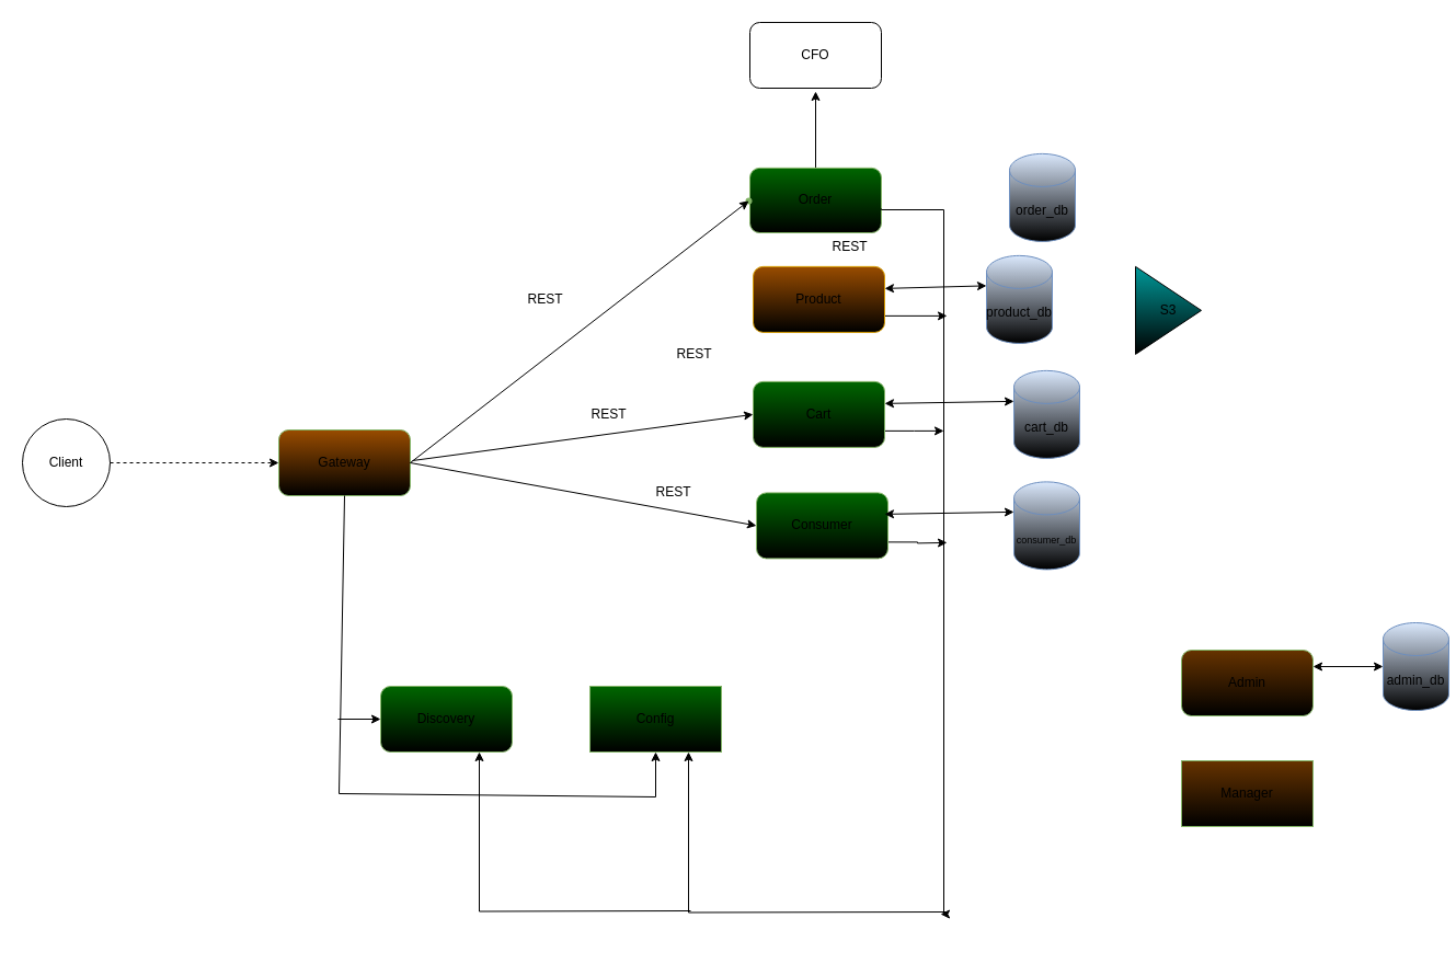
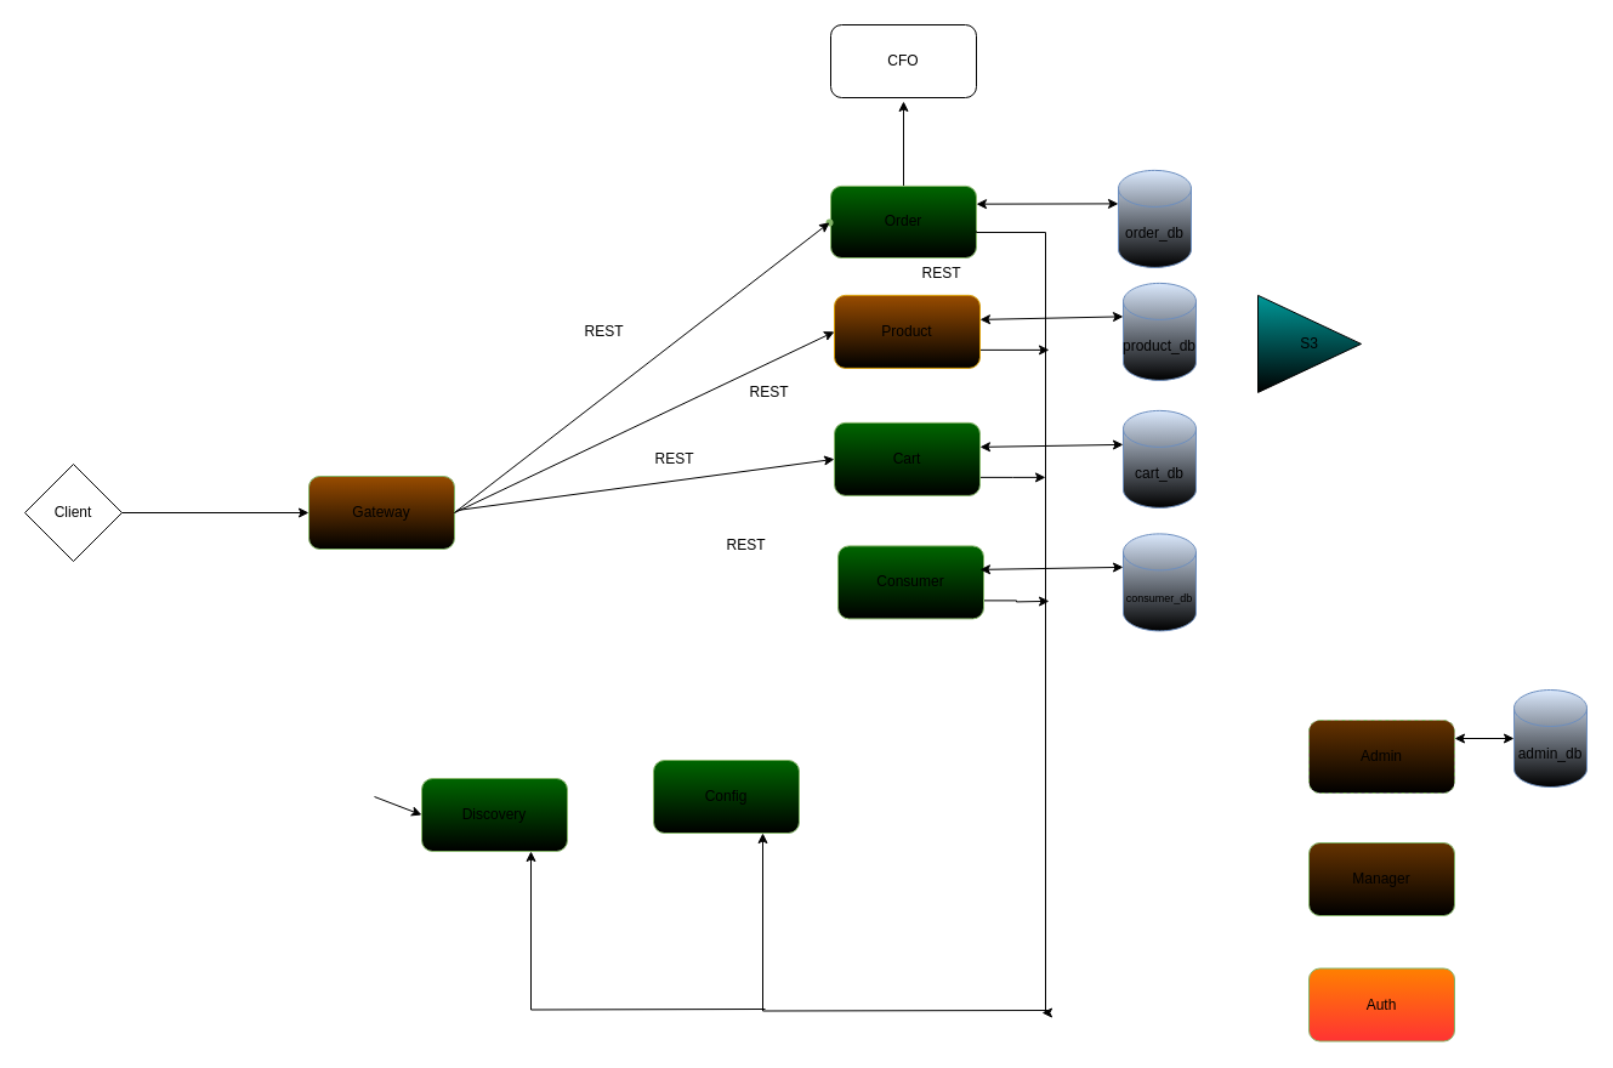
+ <mxCell id="31" value="" style="endArrow=classic;startArrow=classic;html=1;rounded=0;entryX=0;entryY=0;entryDx=0;entryDy=27.5;entryPerimeter=0;exitX=1;exitY=0.25;exitDx=0;exitDy=0;" edge="1" parent="1" source="7" target="19"><mxGeometry width="50" height="50" relative="1" as="geometry"><mxPoint x="830" y="172.88" as="sourcePoint" /><mxPoint x="880" y="122.88" as="targetPoint" /></mxGeometry></mxCell>
- <mxCell id="20" value="product_db" style="shape=cylinder3;whiteSpace=wrap;html=1;boundedLbl=1;backgroundOutline=1;size=15;fillColor=#dae8fc;strokeColor=#6c8ebf;gradientColor=default;" vertex="1" parent="1"><mxGeometry x="900" y="232.88" width="60" height="80" as="geometry" /></mxCell>
+ <mxCell id="20" value="product_db" style="shape=cylinder3;whiteSpace=wrap;html=1;boundedLbl=1;backgroundOutline=1;size=15;fillColor=#dae8fc;strokeColor=#6c8ebf;gradientColor=default;" vertex="1" parent="1"><mxGeometry x="925" y="232.88" width="60" height="80" as="geometry" /></mxCell>
- <mxCell id="38" value="S3" style="triangle;whiteSpace=wrap;html=1;fillColor=#009999;gradientColor=default;" vertex="1" parent="1"><mxGeometry x="1036" y="242.88" width="60" height="80" as="geometry" /></mxCell>
+ <mxCell id="38" value="S3" style="triangle;whiteSpace=wrap;html=1;fillColor=#009999;gradientColor=default;" vertex="1" parent="1"><mxGeometry x="1036" y="242.88" width="85" height="80" as="geometry" /></mxCell>
+ <mxCell id="26" value="" style="endArrow=classic;startArrow=none;html=1;rounded=0;entryX=0;entryY=0.5;entryDx=0;entryDy=0;exitX=1;exitY=0.5;exitDx=0;exitDy=0;startFill=0;" edge="1" parent="1" source="14" target="5"><mxGeometry width="50" height="50" relative="1" as="geometry"><mxPoint x="364" y="359" as="sourcePoint" /><mxPoint x="809" y="100" as="targetPoint" /></mxGeometry></mxCell>
- <mxCell id="3" value="Client" style="ellipse;whiteSpace=wrap;html=1;aspect=fixed;fillColor=none;strokeColor=default;" vertex="1" parent="1"><mxGeometry x="20" y="382" width="80" height="80" as="geometry" /></mxCell>
+ <mxCell id="3" value="Client" style="rhombus;whiteSpace=wrap;html=1;aspect=fixed;fillColor=none;strokeColor=default;" vertex="1" parent="1"><mxGeometry x="20" y="382" width="80" height="80" as="geometry" /></mxCell>
- <mxCell id="2" value="" style="edgeStyle=orthogonalEdgeStyle;rounded=0;orthogonalLoop=1;jettySize=auto;html=1;dashed=1;" edge="1" parent="1" source="3" target="14"><mxGeometry relative="1" as="geometry"><mxPoint x="178" y="422" as="targetPoint" /></mxGeometry></mxCell>
+ <mxCell id="2" value="" style="edgeStyle=orthogonalEdgeStyle;rounded=0;orthogonalLoop=1;jettySize=auto;html=1;" edge="1" parent="1" source="3" target="14"><mxGeometry relative="1" as="geometry"><mxPoint x="178" y="422" as="targetPoint" /></mxGeometry></mxCell>
- <mxCell id="28" value="" style="endArrow=classic;startArrow=none;html=1;rounded=0;entryX=0;entryY=0.5;entryDx=0;entryDy=0;exitX=1;exitY=0.5;exitDx=0;exitDy=0;startFill=0;" edge="1" parent="1" source="14" target="11"><mxGeometry width="50" height="50" relative="1" as="geometry"><mxPoint x="404" y="452" as="sourcePoint" /><mxPoint x="849" y="193" as="targetPoint" /></mxGeometry></mxCell>
- <mxCell id="23" value="admin_db" style="shape=cylinder3;whiteSpace=wrap;html=1;boundedLbl=1;backgroundOutline=1;size=15;fillColor=#dae8fc;strokeColor=#6c8ebf;gradientColor=default;" vertex="1" parent="1"><mxGeometry x="1262" y="568" width="60" height="80" as="geometry" /></mxCell>
+ <mxCell id="23" value="admin_db" style="shape=cylinder3;whiteSpace=wrap;html=1;boundedLbl=1;backgroundOutline=1;size=15;fillColor=#dae8fc;strokeColor=#6c8ebf;gradientColor=default;" vertex="1" parent="1"><mxGeometry x="1247" y="568" width="60" height="80" as="geometry" /></mxCell>
- <mxCell id="16" value="Admin" style="rounded=1;whiteSpace=wrap;html=1;labelBackgroundColor=none;labelBorderColor=none;fillColor=#663300;strokeColor=#82b366;gradientColor=default;" vertex="1" parent="1"><mxGeometry x="1078" y="593" width="120" height="60" as="geometry" /></mxCell>
+ <mxCell id="16" value="Admin" style="rounded=1;whiteSpace=wrap;html=1;labelBackgroundColor=none;labelBorderColor=none;fillColor=#663300;strokeColor=#82b366;gradientColor=default;dashed=1;" vertex="1" parent="1"><mxGeometry x="1078" y="593" width="120" height="60" as="geometry" /></mxCell>
- <mxCell id="12" value="Discovery" style="rounded=1;whiteSpace=wrap;html=1;labelBackgroundColor=none;labelBorderColor=none;fillColor=#006600;strokeColor=#82b366;gradientColor=default;" vertex="1" parent="1"><mxGeometry x="347" y="626" width="120" height="60" as="geometry" /></mxCell>
+ <mxCell id="12" value="Discovery" style="rounded=1;whiteSpace=wrap;html=1;labelBackgroundColor=none;labelBorderColor=none;fillColor=#006600;strokeColor=#82b366;gradientColor=default;" vertex="1" parent="1"><mxGeometry x="347" y="641" width="120" height="60" as="geometry" /></mxCell>
- <mxCell id="13" value="Config" style="whiteSpace=wrap;html=1;labelBackgroundColor=none;labelBorderColor=none;fillColor=#006600;strokeColor=#82b366;gradientColor=default;rounded=0;" vertex="1" parent="1"><mxGeometry x="538" y="626" width="120" height="60" as="geometry" /></mxCell>
+ <mxCell id="13" value="Config" style="rounded=1;whiteSpace=wrap;html=1;labelBackgroundColor=none;labelBorderColor=none;fillColor=#006600;strokeColor=#82b366;gradientColor=default;" vertex="1" parent="1"><mxGeometry x="538" y="626" width="120" height="60" as="geometry" /></mxCell>
- <mxCell id="30" value="" style="endArrow=none;html=1;rounded=0;exitX=0.5;exitY=1;exitDx=0;exitDy=0;entryX=0.5;entryY=1;entryDx=0;entryDy=0;startArrow=classic;startFill=1;endFill=0;" edge="1" parent="1" source="13" target="14"><mxGeometry width="50" height="50" relative="1" as="geometry"><mxPoint x="420" y="641" as="sourcePoint" /><mxPoint x="357" y="467" as="targetPoint" /><Array as="points"><mxPoint x="598" y="727" /><mxPoint x="309" y="724" /></Array></mxGeometry></mxCell>
- <mxCell id="17" value="Manager" style="whiteSpace=wrap;html=1;labelBackgroundColor=none;labelBorderColor=none;fillColor=#663300;strokeColor=#82b366;gradientColor=default;rounded=0;" vertex="1" parent="1"><mxGeometry x="1078" y="694" width="120" height="60" as="geometry" /></mxCell>
+ <mxCell id="17" value="Manager" style="rounded=1;whiteSpace=wrap;html=1;labelBackgroundColor=none;labelBorderColor=none;fillColor=#663300;strokeColor=#82b366;gradientColor=default;" vertex="1" parent="1"><mxGeometry x="1078" y="694" width="120" height="60" as="geometry" /></mxCell>
+ <mxCell id="18" value="Auth" style="rounded=1;whiteSpace=wrap;html=1;labelBackgroundColor=none;labelBorderColor=none;fillColor=#FF8000;strokeColor=#82b366;gradientColor=#FF3333;" vertex="1" parent="1"><mxGeometry x="1078" y="797.5" width="120" height="60" as="geometry" /></mxCell>
